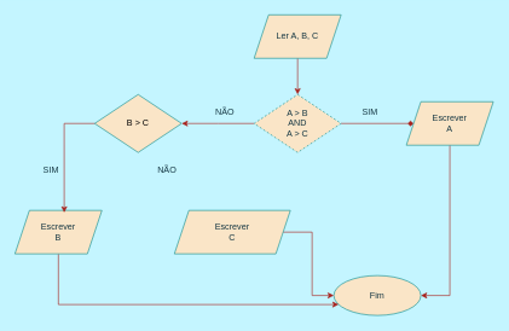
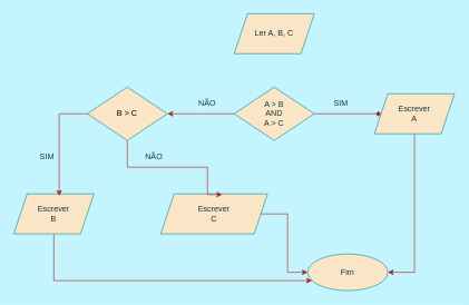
- <mxCell id="2" value="" style="edgeStyle=orthogonalEdgeStyle;rounded=0;orthogonalLoop=1;jettySize=auto;html=1;labelBackgroundColor=none;strokeColor=#A8201A;fontColor=default;" edge="1" parent="1" source="3" target="6"><mxGeometry relative="1" as="geometry" /></mxCell>
- <mxCell id="6" value="A &amp;gt; B&lt;div&gt;AND&lt;/div&gt;&lt;div&gt;A &amp;gt; C&lt;/div&gt;" style="rhombus;whiteSpace=wrap;html=1;fillColor=#FAE5C7;strokeColor=#0F8B8D;labelBackgroundColor=none;fontColor=#143642;dashed=1;" vertex="1" parent="1"><mxGeometry x="350" y="130" width="120" height="80" as="geometry" /></mxCell>
+ <mxCell id="6" value="A &amp;gt; B&lt;div&gt;AND&lt;/div&gt;&lt;div&gt;A &amp;gt; C&lt;/div&gt;" style="rhombus;whiteSpace=wrap;html=1;fillColor=#FAE5C7;strokeColor=#0F8B8D;labelBackgroundColor=none;fontColor=#143642;" vertex="1" parent="1"><mxGeometry x="350" y="130" width="120" height="80" as="geometry" /></mxCell>
+ <mxCell id="18" style="edgeStyle=orthogonalEdgeStyle;rounded=0;orthogonalLoop=1;jettySize=auto;html=1;entryX=0.575;entryY=0.017;entryDx=0;entryDy=0;entryPerimeter=0;labelBackgroundColor=none;strokeColor=#A8201A;fontColor=default;" edge="1" parent="1" source="12" target="16"><mxGeometry relative="1" as="geometry"><mxPoint x="330" y="260" as="targetPoint" /><Array as="points"><mxPoint x="190" y="250" /><mxPoint x="310" y="250" /></Array></mxGeometry></mxCell>
